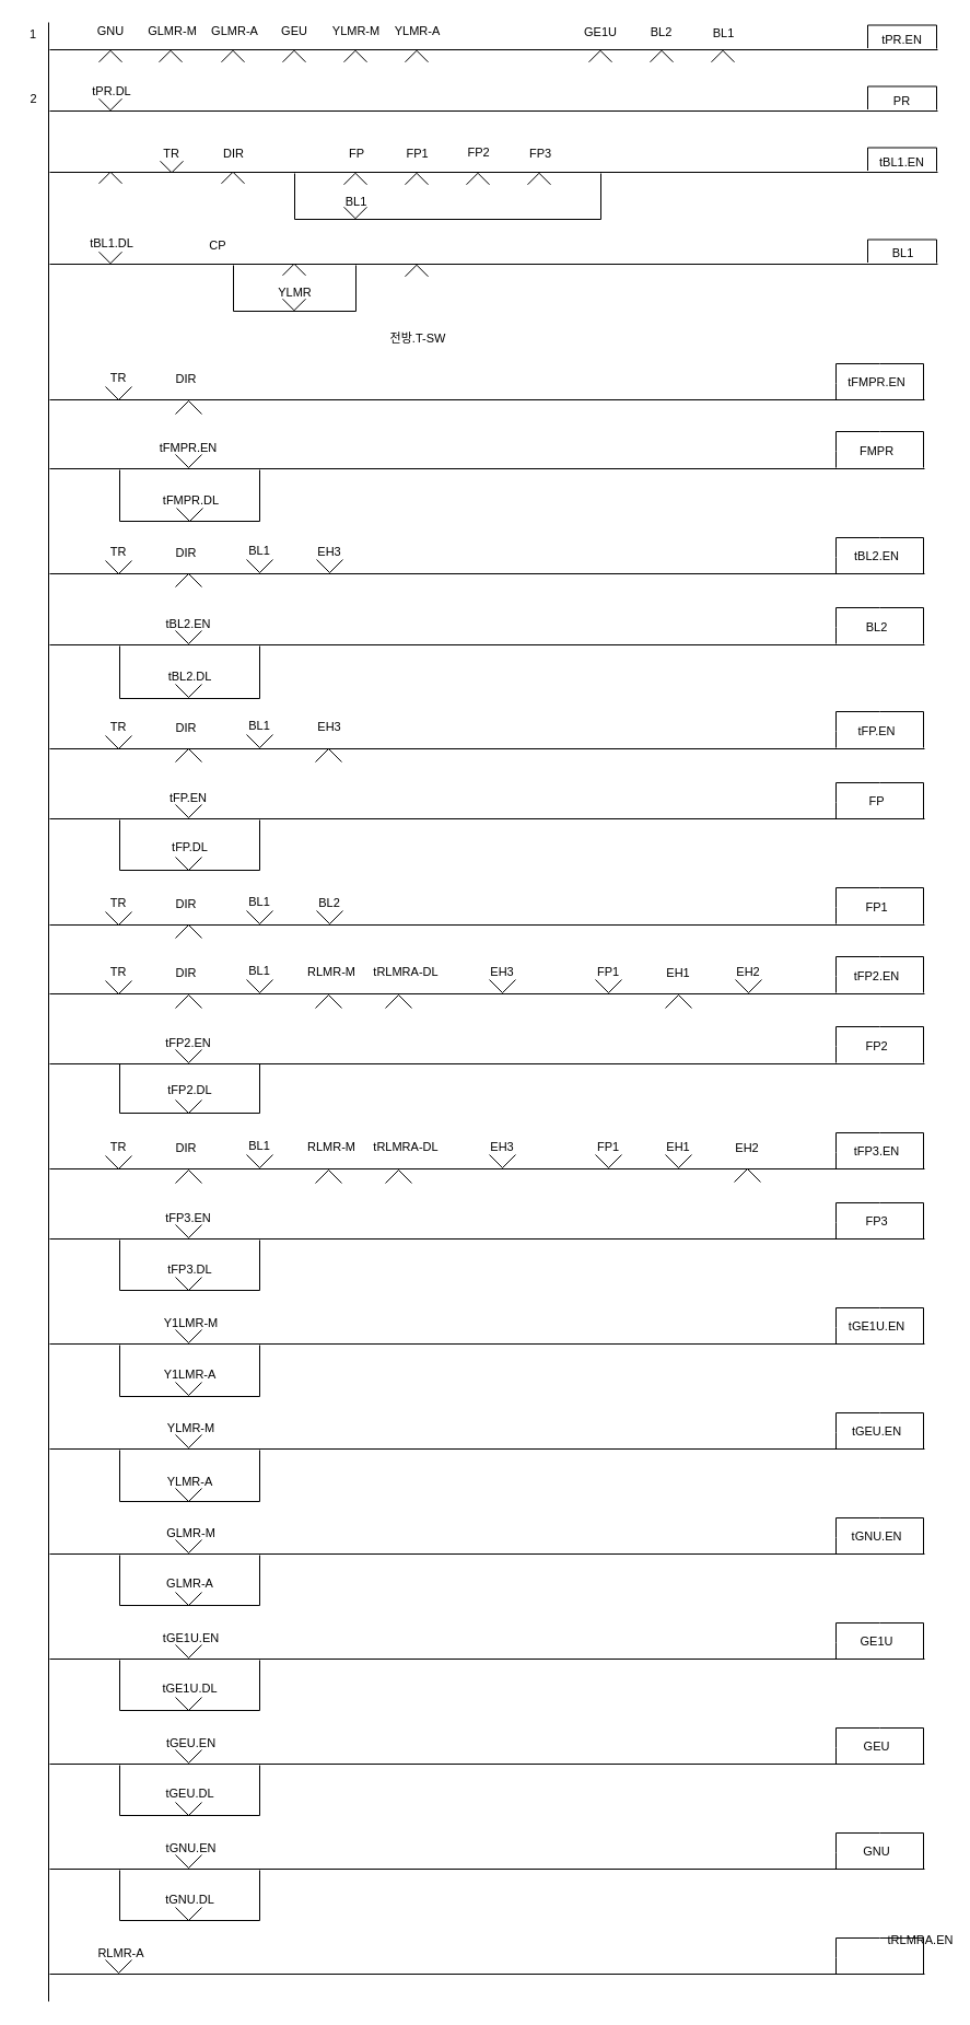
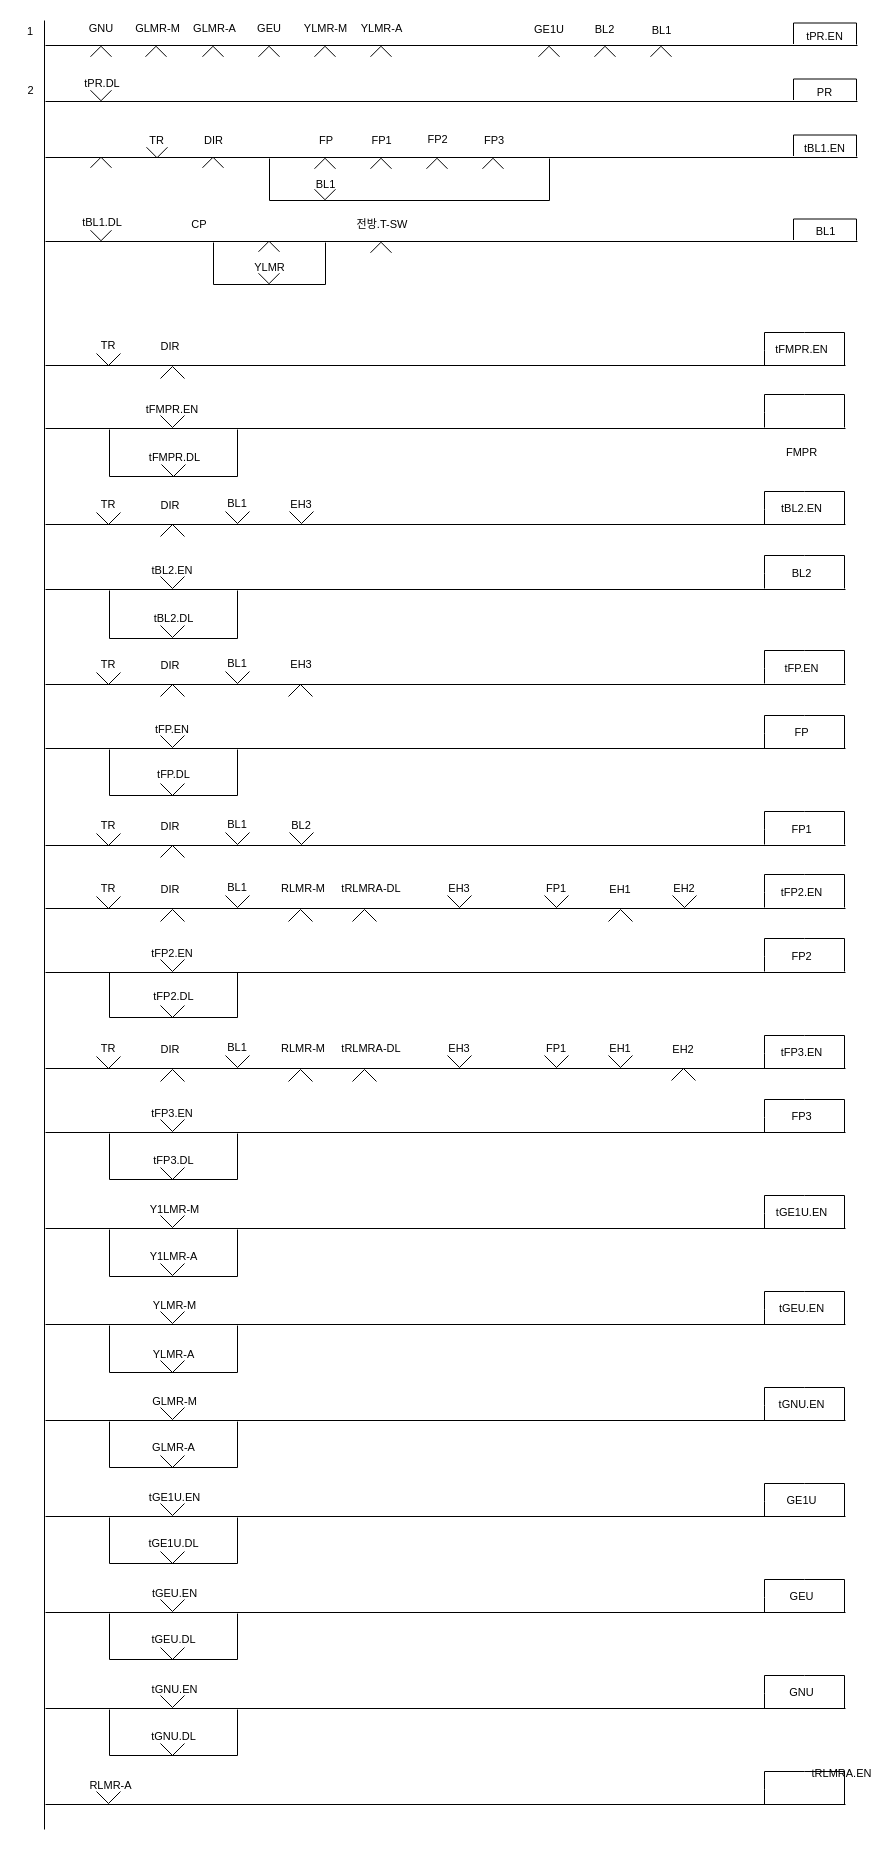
- <mxCell id="27" value="전방.T-SW" style="text;html=1;strokeColor=none;fillColor=none;align=center;verticalAlign=middle;whiteSpace=wrap;rounded=0;fontFamily=Helvetica;fontSize=11;fontColor=default;" parent="1" vertex="1"><mxGeometry x="351" y="301" width="62" height="15" as="geometry" /></mxCell>
+ <mxCell id="27" value="전방.T-SW" style="text;html=1;strokeColor=none;fillColor=none;align=center;verticalAlign=middle;whiteSpace=wrap;rounded=0;fontFamily=Helvetica;fontSize=11;fontColor=default;" parent="1" vertex="1"><mxGeometry x="351" y="216" width="62" height="15" as="geometry" /></mxCell>
- <mxCell id="41" value="FMPR" style="text;html=1;strokeColor=none;fillColor=none;align=center;verticalAlign=middle;whiteSpace=wrap;rounded=0;fontFamily=Helvetica;fontSize=11;fontColor=default;" parent="1" vertex="1"><mxGeometry x="778" y="402" width="47" height="20" as="geometry" /></mxCell>
+ <mxCell id="41" value="FMPR" style="text;html=1;strokeColor=none;fillColor=none;align=center;verticalAlign=middle;whiteSpace=wrap;rounded=0;fontFamily=Helvetica;fontSize=11;fontColor=default;" parent="1" vertex="1"><mxGeometry x="778" y="442" width="47" height="20" as="geometry" /></mxCell>
